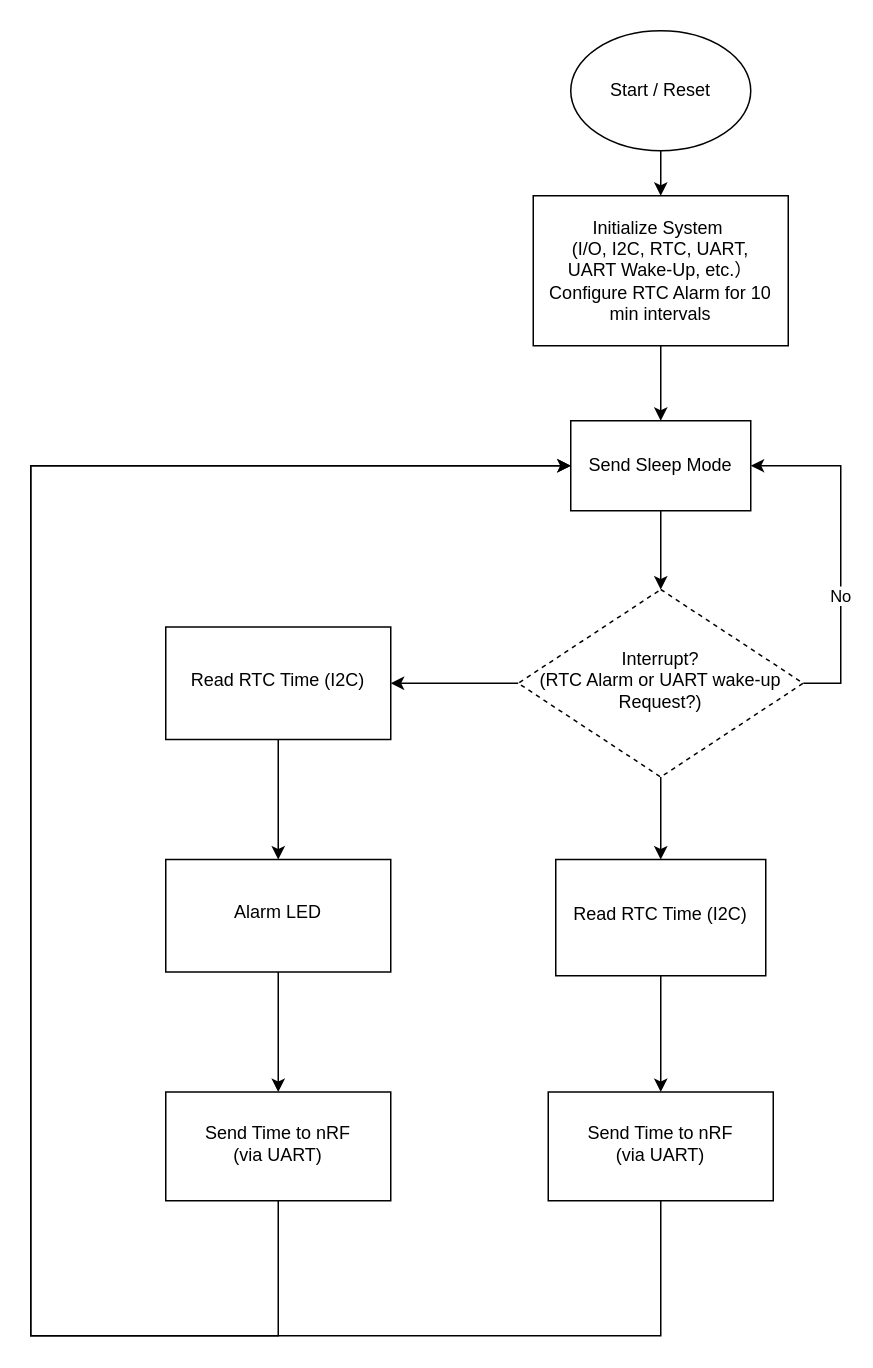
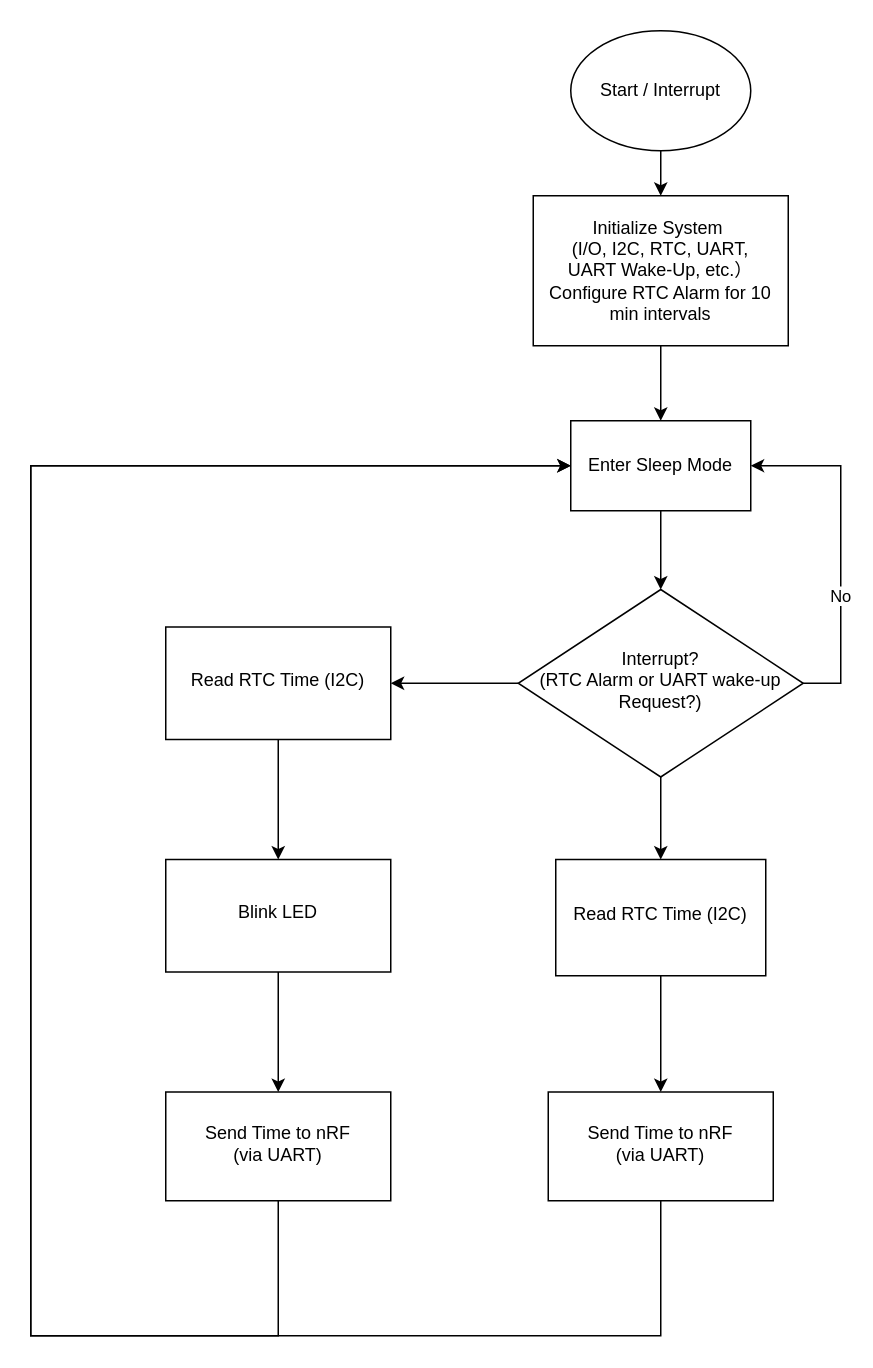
- <mxCell id="8" value="Start / Reset" style="ellipse;whiteSpace=wrap;html=1;" vertex="1" parent="1"><mxGeometry x="380" y="20" width="120" height="80" as="geometry" /></mxCell>
+ <mxCell id="8" value="Start / Interrupt" style="ellipse;whiteSpace=wrap;html=1;" vertex="1" parent="1"><mxGeometry x="380" y="20" width="120" height="80" as="geometry" /></mxCell>
- <mxCell id="12" value="Send Sleep Mode" style="rounded=0;whiteSpace=wrap;html=1;" vertex="1" parent="1"><mxGeometry x="380" y="280" width="120" height="60" as="geometry" /></mxCell>
+ <mxCell id="12" value="Enter Sleep Mode" style="rounded=0;whiteSpace=wrap;html=1;" vertex="1" parent="1"><mxGeometry x="380" y="280" width="120" height="60" as="geometry" /></mxCell>
- <mxCell id="6" value="Interrupt?&lt;div&gt;(RTC Alarm or UART wake-up Request?)&lt;/div&gt;" style="rhombus;whiteSpace=wrap;html=1;shadow=0;fontFamily=Helvetica;fontSize=12;align=center;strokeWidth=1;spacing=6;spacingTop=-4;dashed=1;" parent="1" vertex="1"><mxGeometry x="345" y="392.5" width="190" height="125" as="geometry" /></mxCell>
+ <mxCell id="6" value="Interrupt?&lt;div&gt;(RTC Alarm or UART wake-up Request?)&lt;/div&gt;" style="rhombus;whiteSpace=wrap;html=1;shadow=0;fontFamily=Helvetica;fontSize=12;align=center;strokeWidth=1;spacing=6;spacingTop=-4;" parent="1" vertex="1"><mxGeometry x="345" y="392.5" width="190" height="125" as="geometry" /></mxCell>
- <mxCell id="16" value="&lt;div&gt;&lt;span style=&quot;background-color: transparent; color: light-dark(rgb(0, 0, 0), rgb(255, 255, 255));&quot;&gt;Alarm LED&lt;/span&gt;&lt;/div&gt;" style="whiteSpace=wrap;html=1;shadow=0;strokeWidth=1;spacing=6;spacingTop=-4;" vertex="1" parent="1"><mxGeometry x="110" y="572.5" width="150" height="75" as="geometry" /></mxCell>
+ <mxCell id="16" value="&lt;div&gt;&lt;span style=&quot;background-color: transparent; color: light-dark(rgb(0, 0, 0), rgb(255, 255, 255));&quot;&gt;Blink LED&lt;/span&gt;&lt;/div&gt;" style="whiteSpace=wrap;html=1;shadow=0;strokeWidth=1;spacing=6;spacingTop=-4;" vertex="1" parent="1"><mxGeometry x="110" y="572.5" width="150" height="75" as="geometry" /></mxCell>
